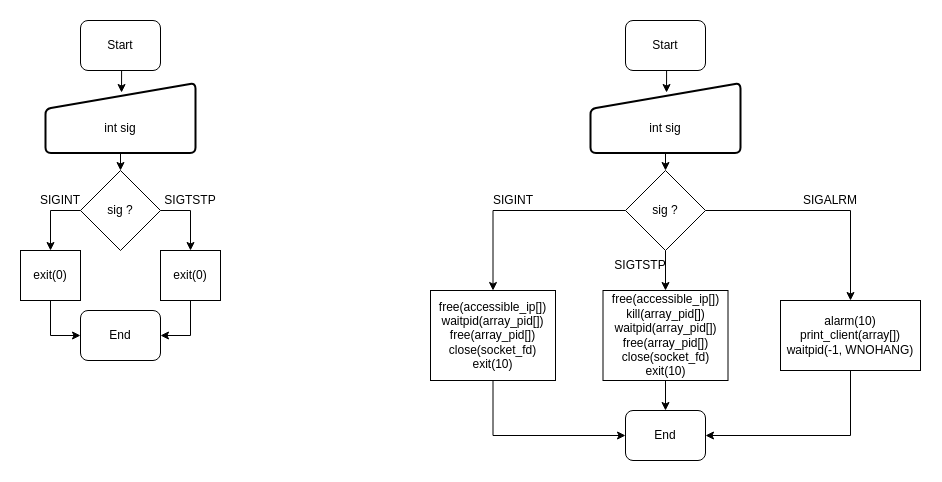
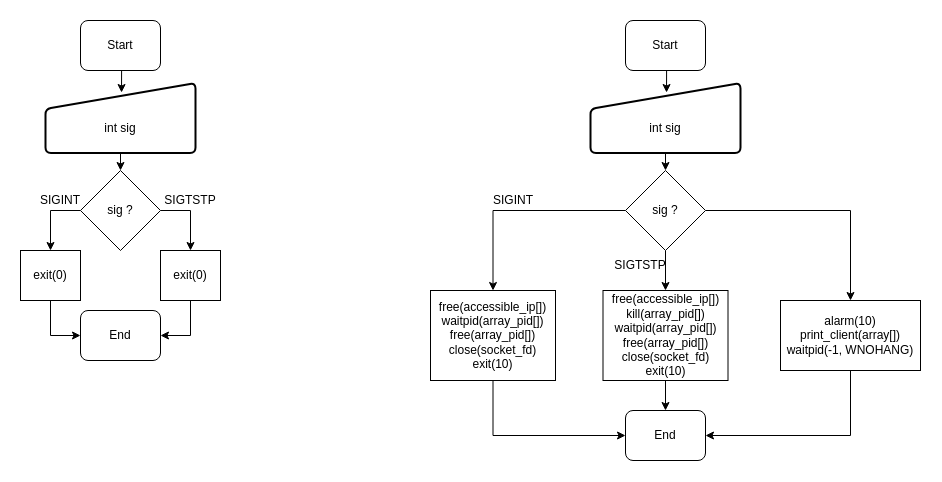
- <mxCell id="34" value="SIGALRM" style="text;html=1;strokeColor=none;fillColor=none;align=center;verticalAlign=middle;whiteSpace=wrap;rounded=0;direction=west;" vertex="1" parent="1"><mxGeometry x="810" y="190" width="40" height="20" as="geometry" /></mxCell>
